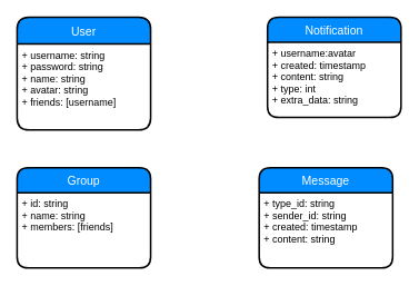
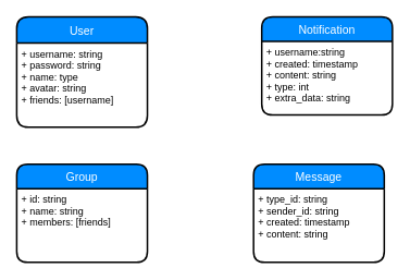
- <mxCell id="5" value="+ username:avatar&#10;+ created: timestamp&#10;+ content: string&#10;+ type: int&#10;+ extra_data: string&#10;" style="align=left;strokeColor=none;fillColor=none;spacingLeft=4;fontSize=12;verticalAlign=top;resizable=0;rotatable=0;part=1;" parent="4" vertex="1"><mxGeometry y="30" width="160" height="90" as="geometry" /></mxCell>
+ <mxCell id="5" value="+ username:string&#10;+ created: timestamp&#10;+ content: string&#10;+ type: int&#10;+ extra_data: string&#10;" style="align=left;strokeColor=none;fillColor=none;spacingLeft=4;fontSize=12;verticalAlign=top;resizable=0;rotatable=0;part=1;" parent="4" vertex="1"><mxGeometry y="30" width="160" height="90" as="geometry" /></mxCell>
- <mxCell id="3" value="+ username: string&#10;+ password: string&#10;+ name: string&#10;+ avatar: string&#10;+ friends: [username]&#10;" style="align=left;strokeColor=none;fillColor=none;spacingLeft=4;fontSize=12;verticalAlign=top;resizable=0;rotatable=0;part=1;" parent="2" vertex="1"><mxGeometry y="32" width="160" height="103" as="geometry" /></mxCell>
+ <mxCell id="3" value="+ username: string&#10;+ password: string&#10;+ name: type&#10;+ avatar: string&#10;+ friends: [username]&#10;" style="align=left;strokeColor=none;fillColor=none;spacingLeft=4;fontSize=12;verticalAlign=top;resizable=0;rotatable=0;part=1;" parent="2" vertex="1"><mxGeometry y="32" width="160" height="103" as="geometry" /></mxCell>
